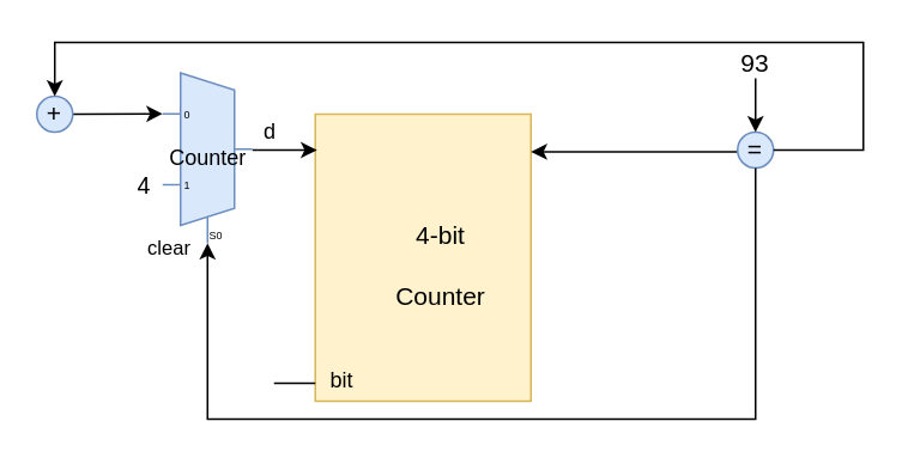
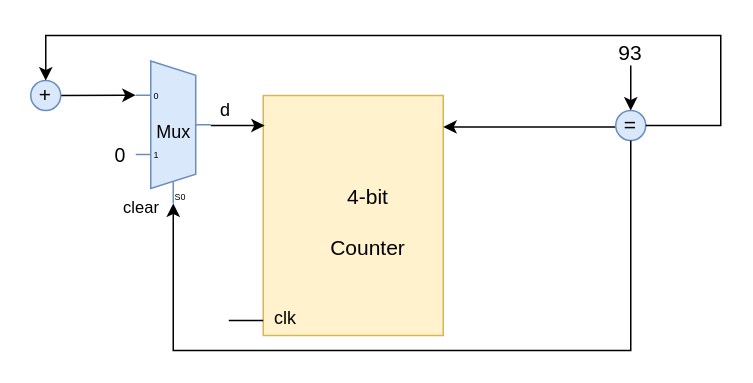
- <mxCell id="6" value="Counter" style="shadow=0;dashed=0;align=center;html=1;strokeWidth=1;shape=mxgraph.electrical.abstract.mux2;container=0;fillColor=#dae8fc;strokeColor=#6c8ebf;" vertex="1" parent="1"><mxGeometry x="90" y="40" width="50" height="95" as="geometry" /></mxCell>
+ <mxCell id="6" value="Mux" style="shadow=0;dashed=0;align=center;html=1;strokeWidth=1;shape=mxgraph.electrical.abstract.mux2;container=0;fillColor=#dae8fc;strokeColor=#6c8ebf;" vertex="1" parent="1"><mxGeometry x="90" y="40" width="50" height="95" as="geometry" /></mxCell>
- <mxCell id="18" value="4" style="text;html=1;strokeColor=none;fillColor=none;align=center;verticalAlign=middle;whiteSpace=wrap;rounded=0;fontSize=13;" vertex="1" parent="1"><mxGeometry x="50" y="88" width="60" height="30" as="geometry" /></mxCell>
+ <mxCell id="18" value="0" style="text;html=1;strokeColor=none;fillColor=none;align=center;verticalAlign=middle;whiteSpace=wrap;rounded=0;fontSize=13;" vertex="1" parent="1"><mxGeometry x="50" y="88" width="60" height="30" as="geometry" /></mxCell>
- <mxCell id="4" value="bit" style="text;html=1;strokeColor=none;fillColor=none;align=center;verticalAlign=middle;whiteSpace=wrap;rounded=0;" vertex="1" parent="1"><mxGeometry x="160" y="197" width="60" height="30" as="geometry" /></mxCell>
+ <mxCell id="4" value="clk" style="text;html=1;strokeColor=none;fillColor=none;align=center;verticalAlign=middle;whiteSpace=wrap;rounded=0;" vertex="1" parent="1"><mxGeometry x="160" y="197" width="60" height="30" as="geometry" /></mxCell>
